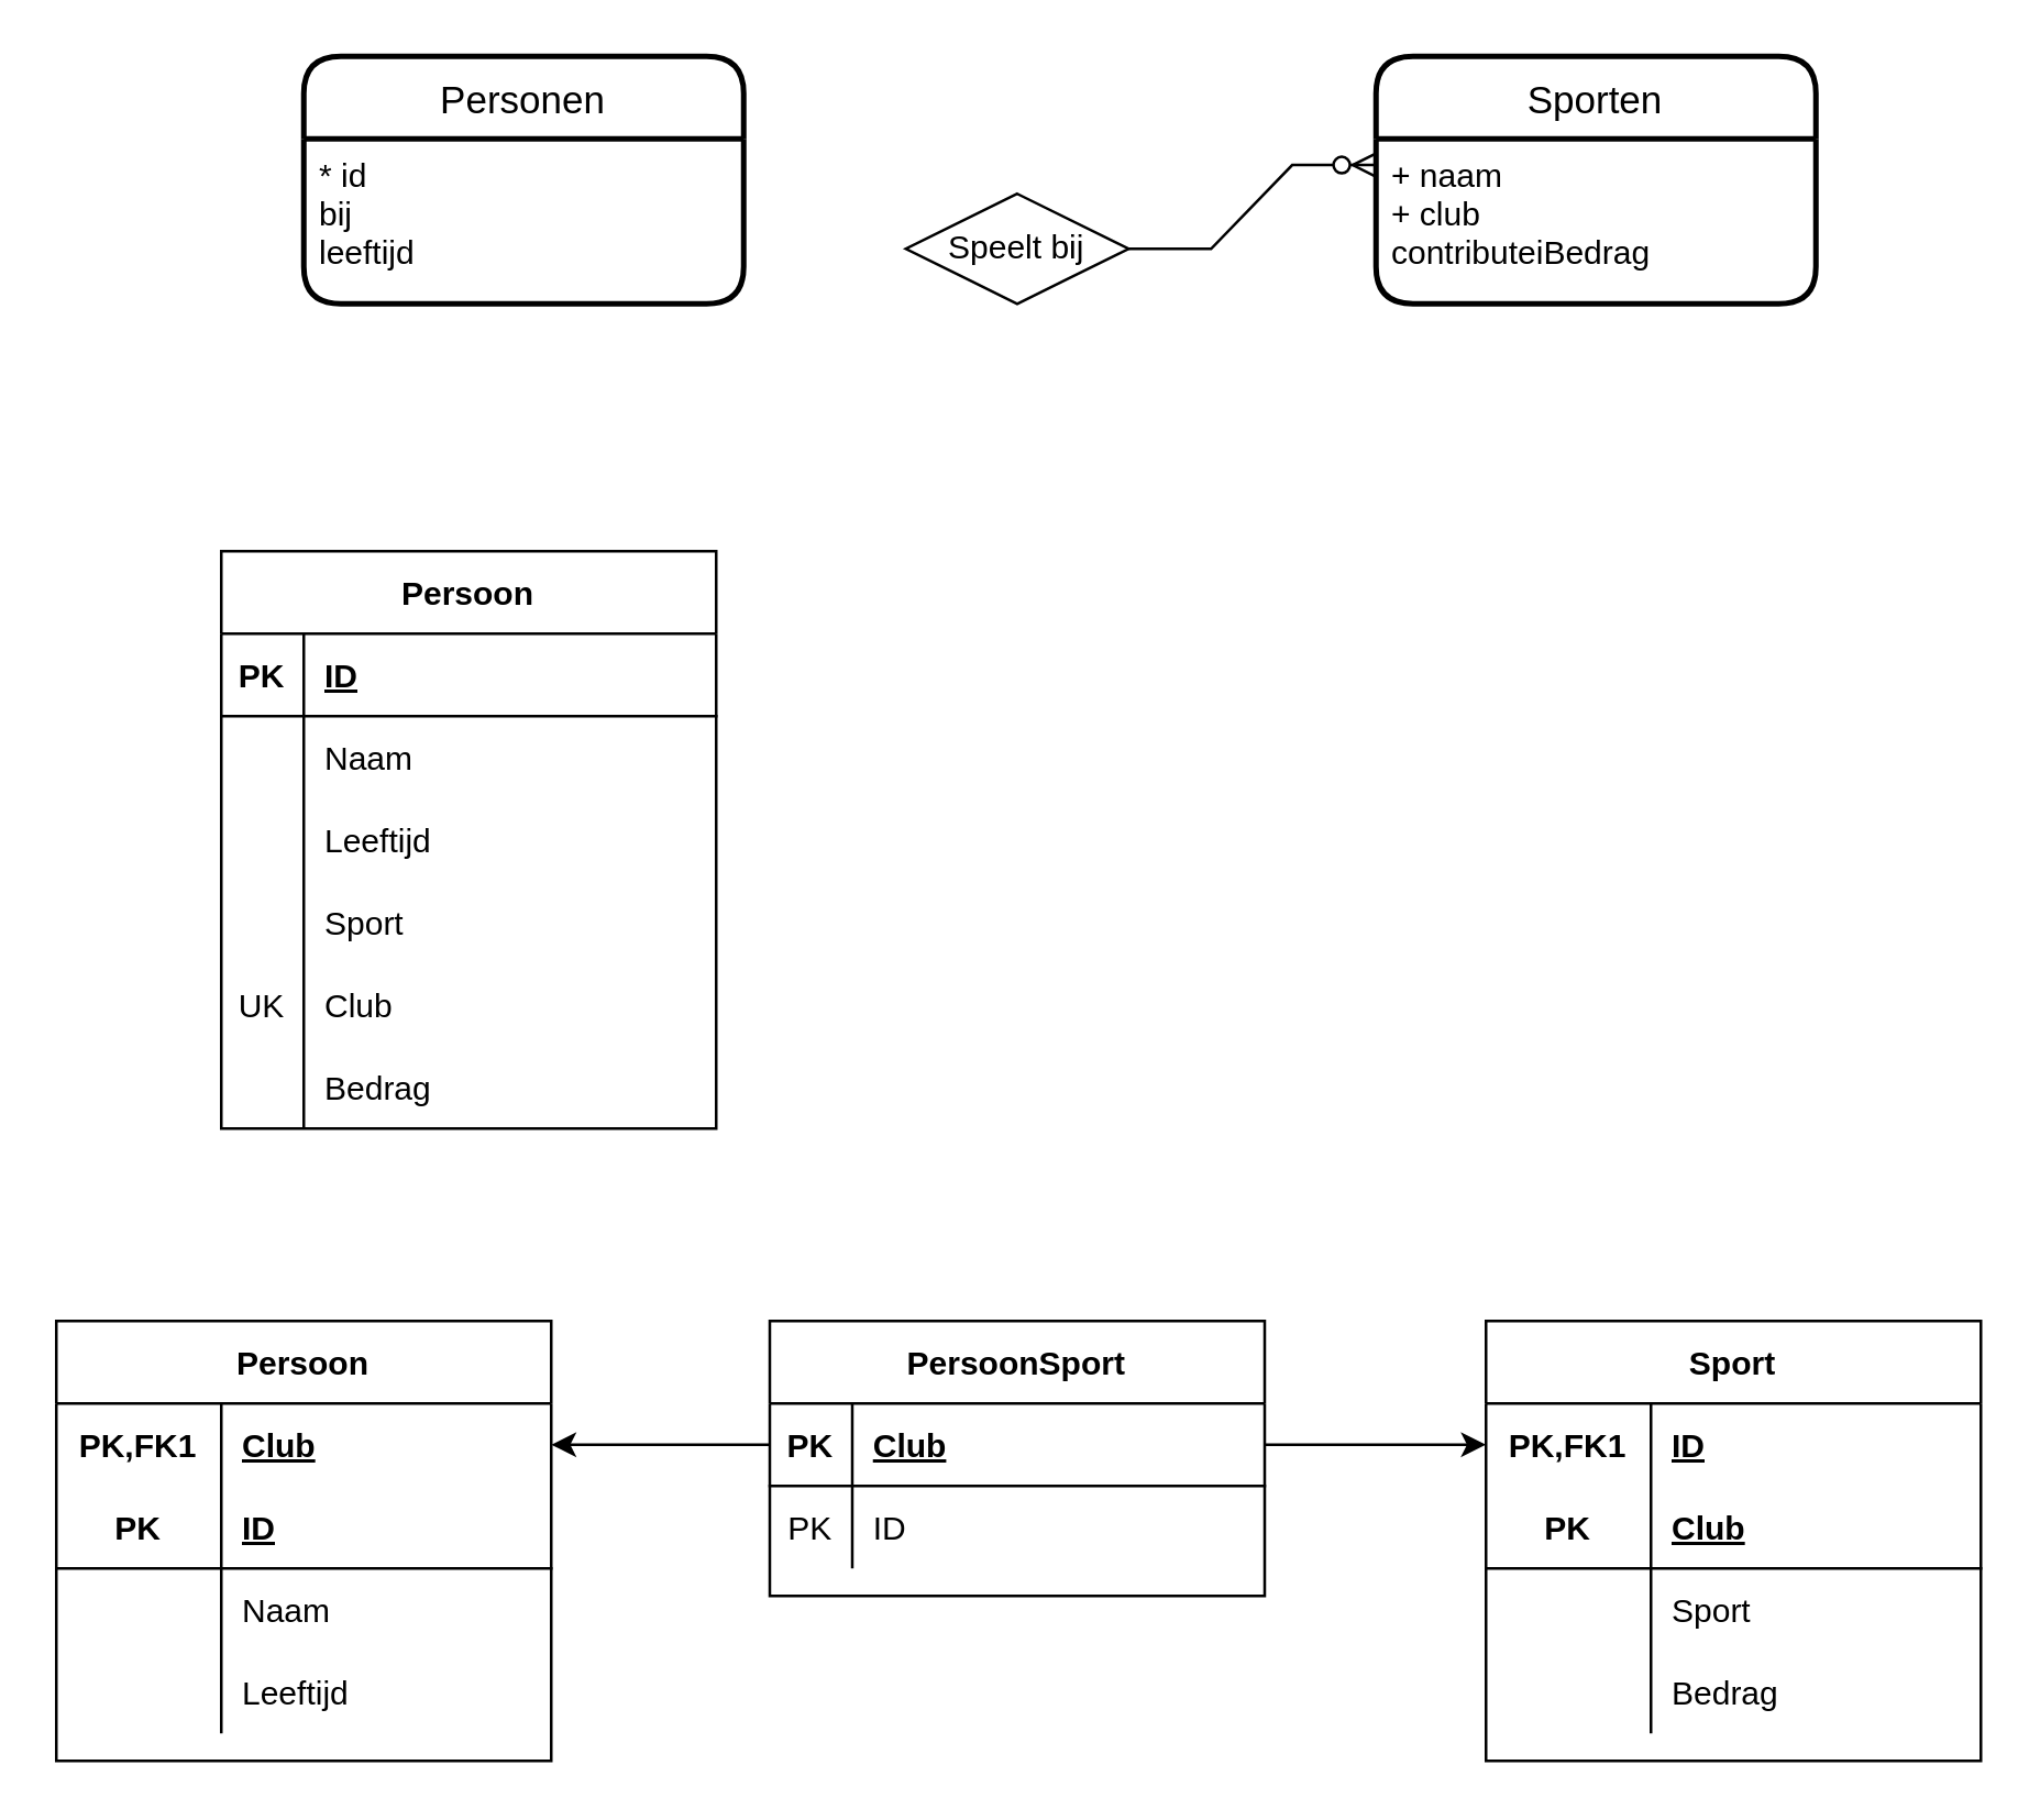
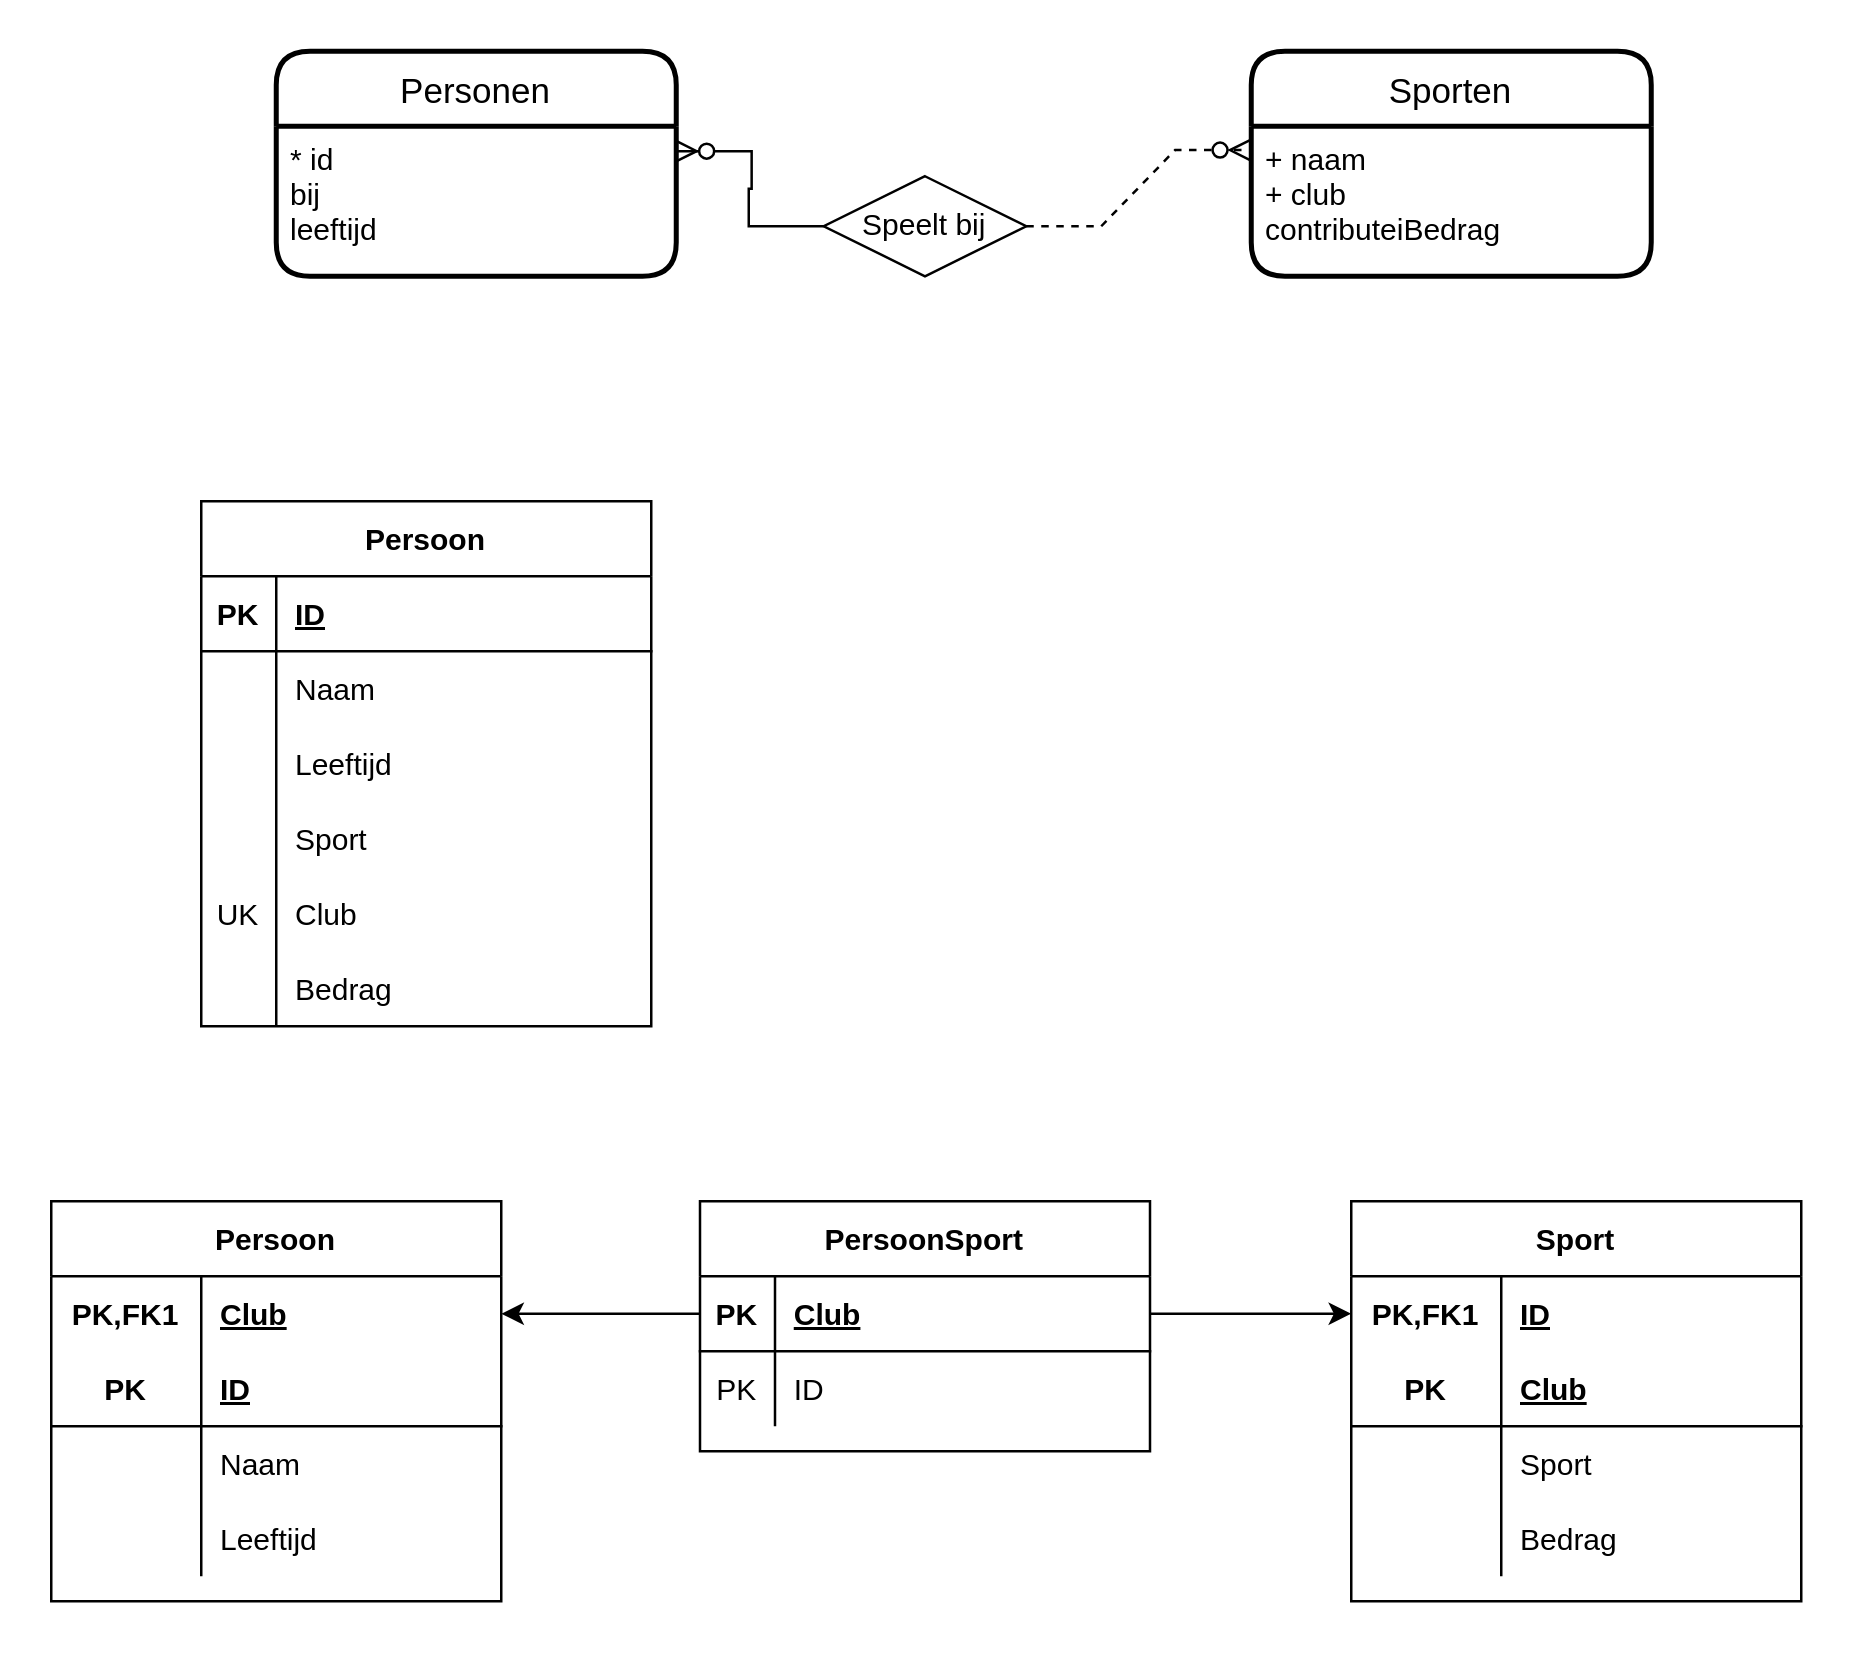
- <mxCell id="6" value="" style="edgeStyle=entityRelationEdgeStyle;fontSize=12;html=1;endArrow=ERzeroToMany;endFill=1;startArrow=none;rounded=0;exitX=1;exitY=0.5;exitDx=0;exitDy=0;entryX=-0.003;entryY=0.159;entryDx=0;entryDy=0;entryPerimeter=0;" edge="1" parent="1" source="7" target="5"><mxGeometry width="100" height="100" relative="1" as="geometry"><mxPoint x="360" y="140" as="sourcePoint" /><mxPoint x="460" y="40" as="targetPoint" /></mxGeometry></mxCell>
+ <mxCell id="6" value="" style="edgeStyle=entityRelationEdgeStyle;fontSize=12;html=1;endArrow=ERzeroToMany;endFill=1;startArrow=none;rounded=0;exitX=1;exitY=0.5;exitDx=0;exitDy=0;entryX=-0.003;entryY=0.159;entryDx=0;entryDy=0;entryPerimeter=0;dashed=1;" edge="1" parent="1" source="7" target="5"><mxGeometry width="100" height="100" relative="1" as="geometry"><mxPoint x="360" y="140" as="sourcePoint" /><mxPoint x="460" y="40" as="targetPoint" /></mxGeometry></mxCell>
+ <mxCell id="8" value="" style="edgeStyle=entityRelationEdgeStyle;fontSize=12;html=1;endArrow=none;endFill=1;startArrow=ERzeroToMany;rounded=0;exitX=1.001;exitY=0.166;exitDx=0;exitDy=0;exitPerimeter=0;entryX=0;entryY=0.5;entryDx=0;entryDy=0;" edge="1" parent="1" source="3" target="7"><mxGeometry width="100" height="100" relative="1" as="geometry"><mxPoint x="309.2" y="58.4" as="sourcePoint" /><mxPoint x="429.52" y="59.54" as="targetPoint" /></mxGeometry></mxCell>
